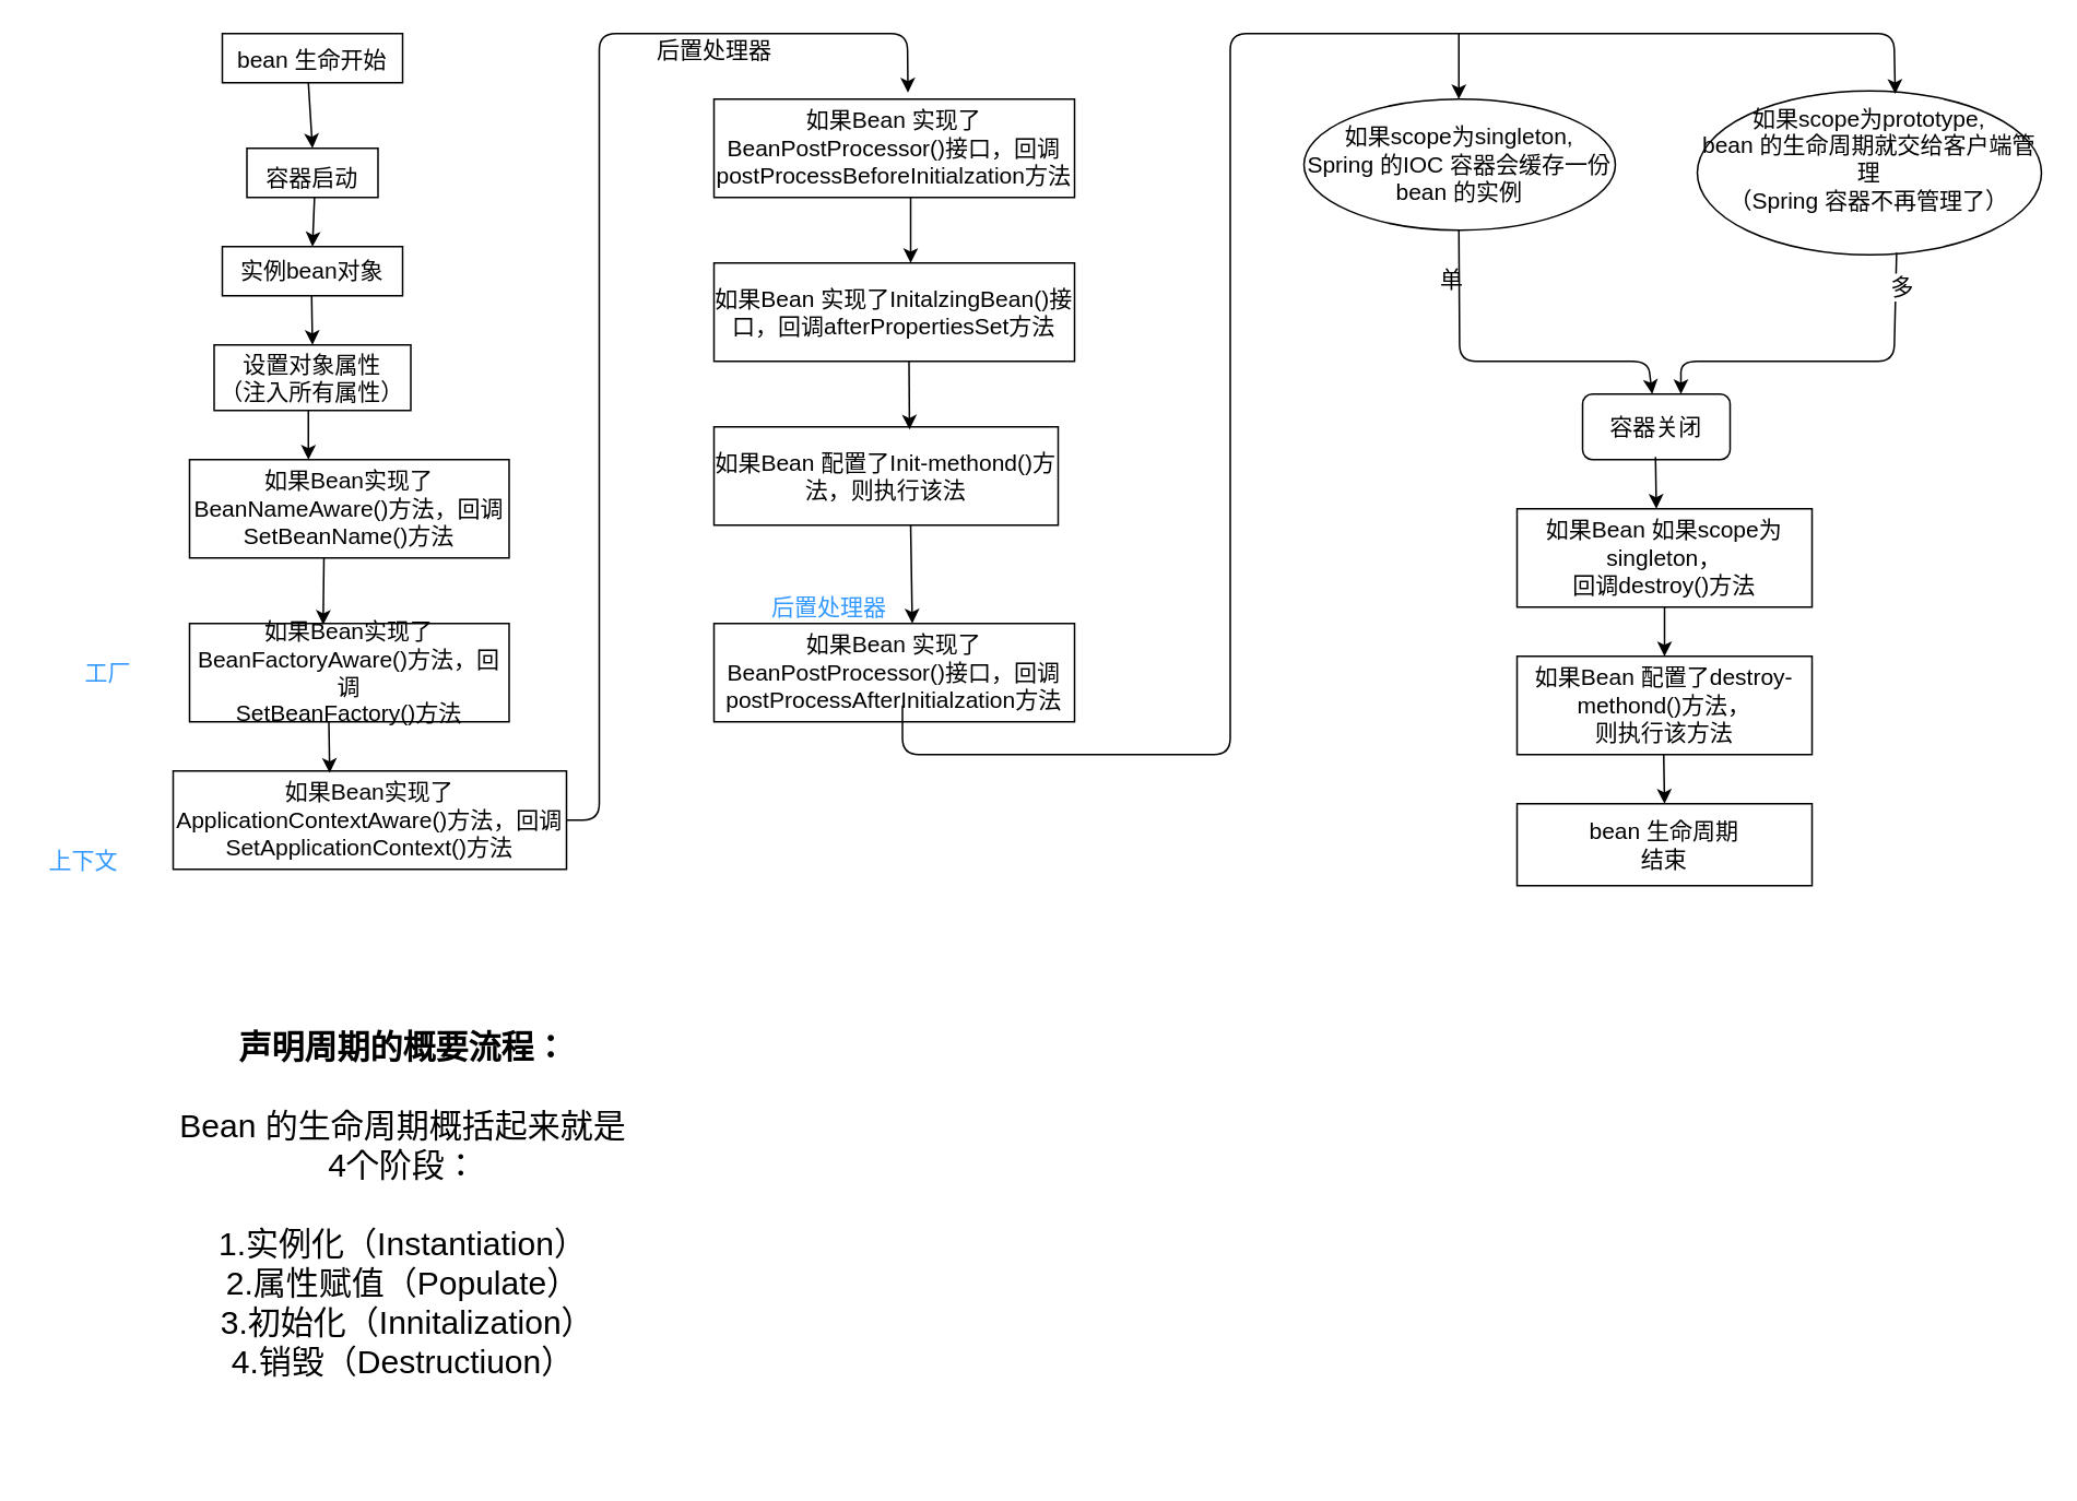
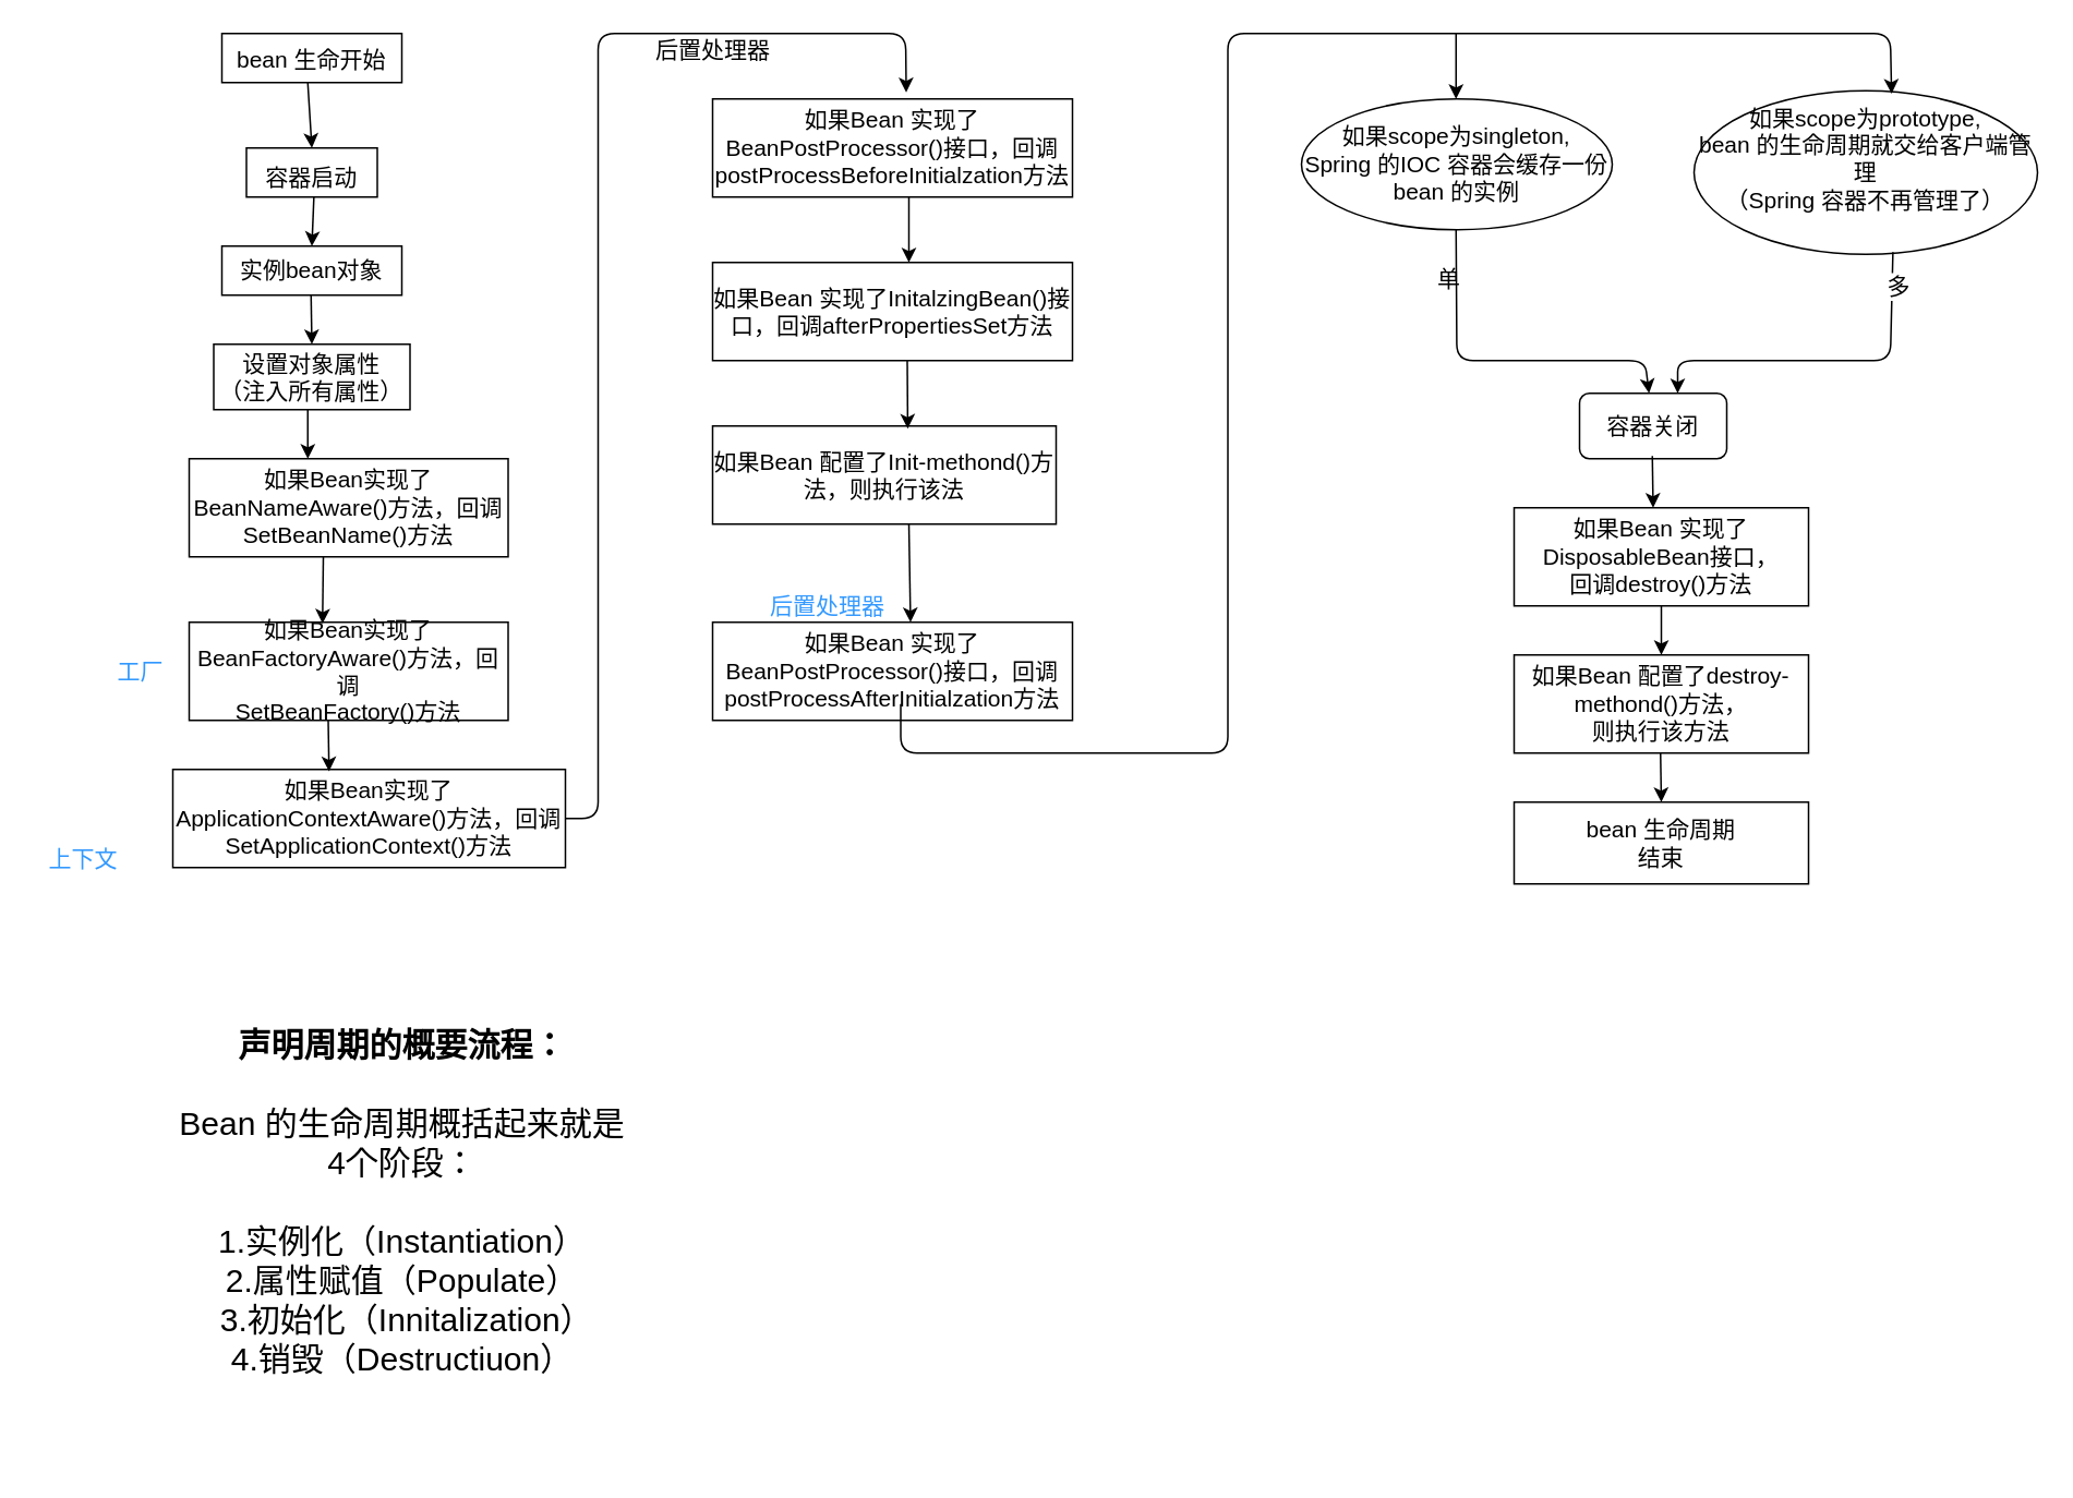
- <mxCell id="34" value="&lt;font style=&quot;font-size: 14px&quot;&gt;如果Bean 如果scope为singleton，&lt;br&gt;回调destroy()方法&lt;br&gt;&lt;/font&gt;" style="rounded=0;whiteSpace=wrap;html=1;" vertex="1" parent="1"><mxGeometry x="925" y="310" width="180" height="60" as="geometry" /></mxCell>
+ <mxCell id="34" value="&lt;font style=&quot;font-size: 14px&quot;&gt;如果Bean 实现了DisposableBean接口，&lt;br&gt;回调destroy()方法&lt;br&gt;&lt;/font&gt;" style="rounded=0;whiteSpace=wrap;html=1;" vertex="1" parent="1"><mxGeometry x="925" y="310" width="180" height="60" as="geometry" /></mxCell>
- <mxCell id="8" value="&lt;font style=&quot;font-size: 14px&quot; color=&quot;#3399ff&quot;&gt;工厂&lt;/font&gt;" style="text;html=1;resizable=0;autosize=1;align=center;verticalAlign=middle;points=[];fillColor=none;strokeColor=none;rounded=0;" vertex="1" parent="1"><mxGeometry x="45" y="400" width="40" height="20" as="geometry" /></mxCell>
+ <mxCell id="8" value="&lt;font style=&quot;font-size: 14px&quot; color=&quot;#3399ff&quot;&gt;工厂&lt;/font&gt;" style="text;html=1;resizable=0;autosize=1;align=center;verticalAlign=middle;points=[];fillColor=none;strokeColor=none;rounded=0;" vertex="1" parent="1"><mxGeometry x="65" y="400" width="40" height="20" as="geometry" /></mxCell>
